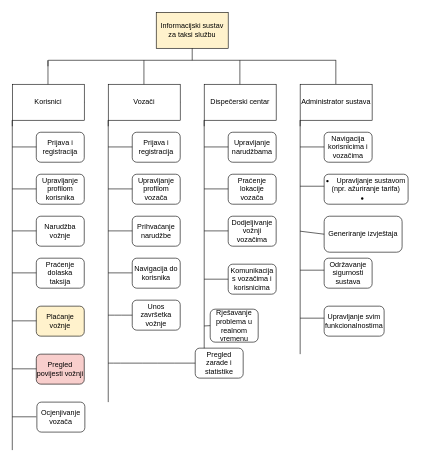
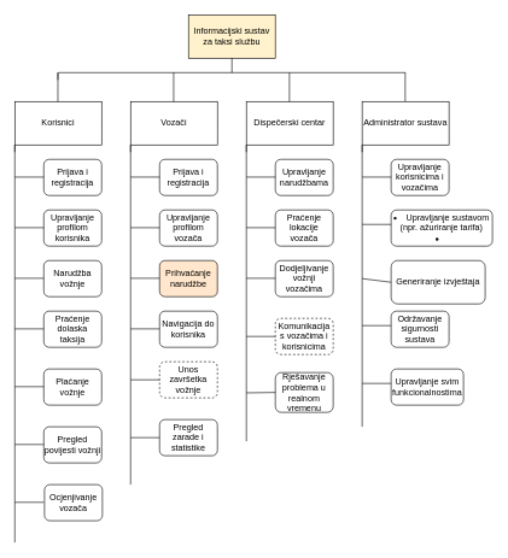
- <mxCell id="26" value="Navigacija korisnicima i vozačima" style="rounded=1;whiteSpace=wrap;html=1;" parent="1" vertex="1"><mxGeometry x="540" y="220" width="80" height="50" as="geometry" /></mxCell>
+ <mxCell id="26" value="Upravljanje korisnicima i vozačima" style="rounded=1;whiteSpace=wrap;html=1;" parent="1" vertex="1"><mxGeometry x="540" y="220" width="80" height="50" as="geometry" /></mxCell>
- <mxCell id="21" value="Prihvaćanje narudžbe" style="rounded=1;whiteSpace=wrap;html=1;" parent="1" vertex="1"><mxGeometry x="220" y="360" width="80" height="50" as="geometry" /></mxCell>
+ <mxCell id="21" value="Prihvaćanje narudžbe" style="rounded=1;whiteSpace=wrap;html=1;fillColor=#ffe6cc;" parent="1" vertex="1"><mxGeometry x="220" y="360" width="80" height="50" as="geometry" /></mxCell>
- <mxCell id="56" value="Komunikacija s vozačima i korisnicima" style="rounded=1;whiteSpace=wrap;html=1;" vertex="1" parent="1"><mxGeometry x="380" y="440" width="80" height="50" as="geometry" /></mxCell>
+ <mxCell id="56" value="Komunikacija s vozačima i korisnicima" style="rounded=1;whiteSpace=wrap;html=1;dashed=1;" vertex="1" parent="1"><mxGeometry x="380" y="440" width="80" height="50" as="geometry" /></mxCell>
- <mxCell id="41" value="Unos završetka vožnje" style="rounded=1;whiteSpace=wrap;html=1;" parent="1" vertex="1"><mxGeometry x="220" y="500" width="80" height="50" as="geometry" /></mxCell>
+ <mxCell id="41" value="Unos završetka vožnje" style="rounded=1;whiteSpace=wrap;html=1;dashed=1;" parent="1" vertex="1"><mxGeometry x="220" y="500" width="80" height="50" as="geometry" /></mxCell>
- <mxCell id="29" value="Plaćanje vožnje" style="rounded=1;whiteSpace=wrap;html=1;fillColor=#fff2cc;" parent="1" vertex="1"><mxGeometry x="60" y="510" width="80" height="50" as="geometry" /></mxCell>
+ <mxCell id="29" value="Plaćanje vožnje" style="rounded=1;whiteSpace=wrap;html=1;" parent="1" vertex="1"><mxGeometry x="60" y="510" width="80" height="50" as="geometry" /></mxCell>
- <mxCell id="57" value="Rješavanje problema u realnom vremenu" style="rounded=1;whiteSpace=wrap;html=1;" vertex="1" parent="1"><mxGeometry x="350" y="515" width="80" height="55" as="geometry" /></mxCell>
+ <mxCell id="57" value="Rješavanje problema u realnom vremenu" style="rounded=1;whiteSpace=wrap;html=1;" vertex="1" parent="1"><mxGeometry x="380" y="515" width="80" height="55" as="geometry" /></mxCell>
- <mxCell id="54" value="Pregled zarade i statistike" style="rounded=1;whiteSpace=wrap;html=1;" vertex="1" parent="1"><mxGeometry x="325" y="580" width="80" height="50" as="geometry" /></mxCell>
+ <mxCell id="54" value="Pregled zarade i statistike" style="rounded=1;whiteSpace=wrap;html=1;" vertex="1" parent="1"><mxGeometry x="220" y="580" width="80" height="50" as="geometry" /></mxCell>
- <mxCell id="50" value="Pregled povijesti vožnji" style="rounded=1;whiteSpace=wrap;html=1;fillColor=#f8cecc;" vertex="1" parent="1"><mxGeometry x="60" y="590" width="80" height="50" as="geometry" /></mxCell>
+ <mxCell id="50" value="Pregled povijesti vožnji" style="rounded=1;whiteSpace=wrap;html=1;" vertex="1" parent="1"><mxGeometry x="60" y="590" width="80" height="50" as="geometry" /></mxCell>
